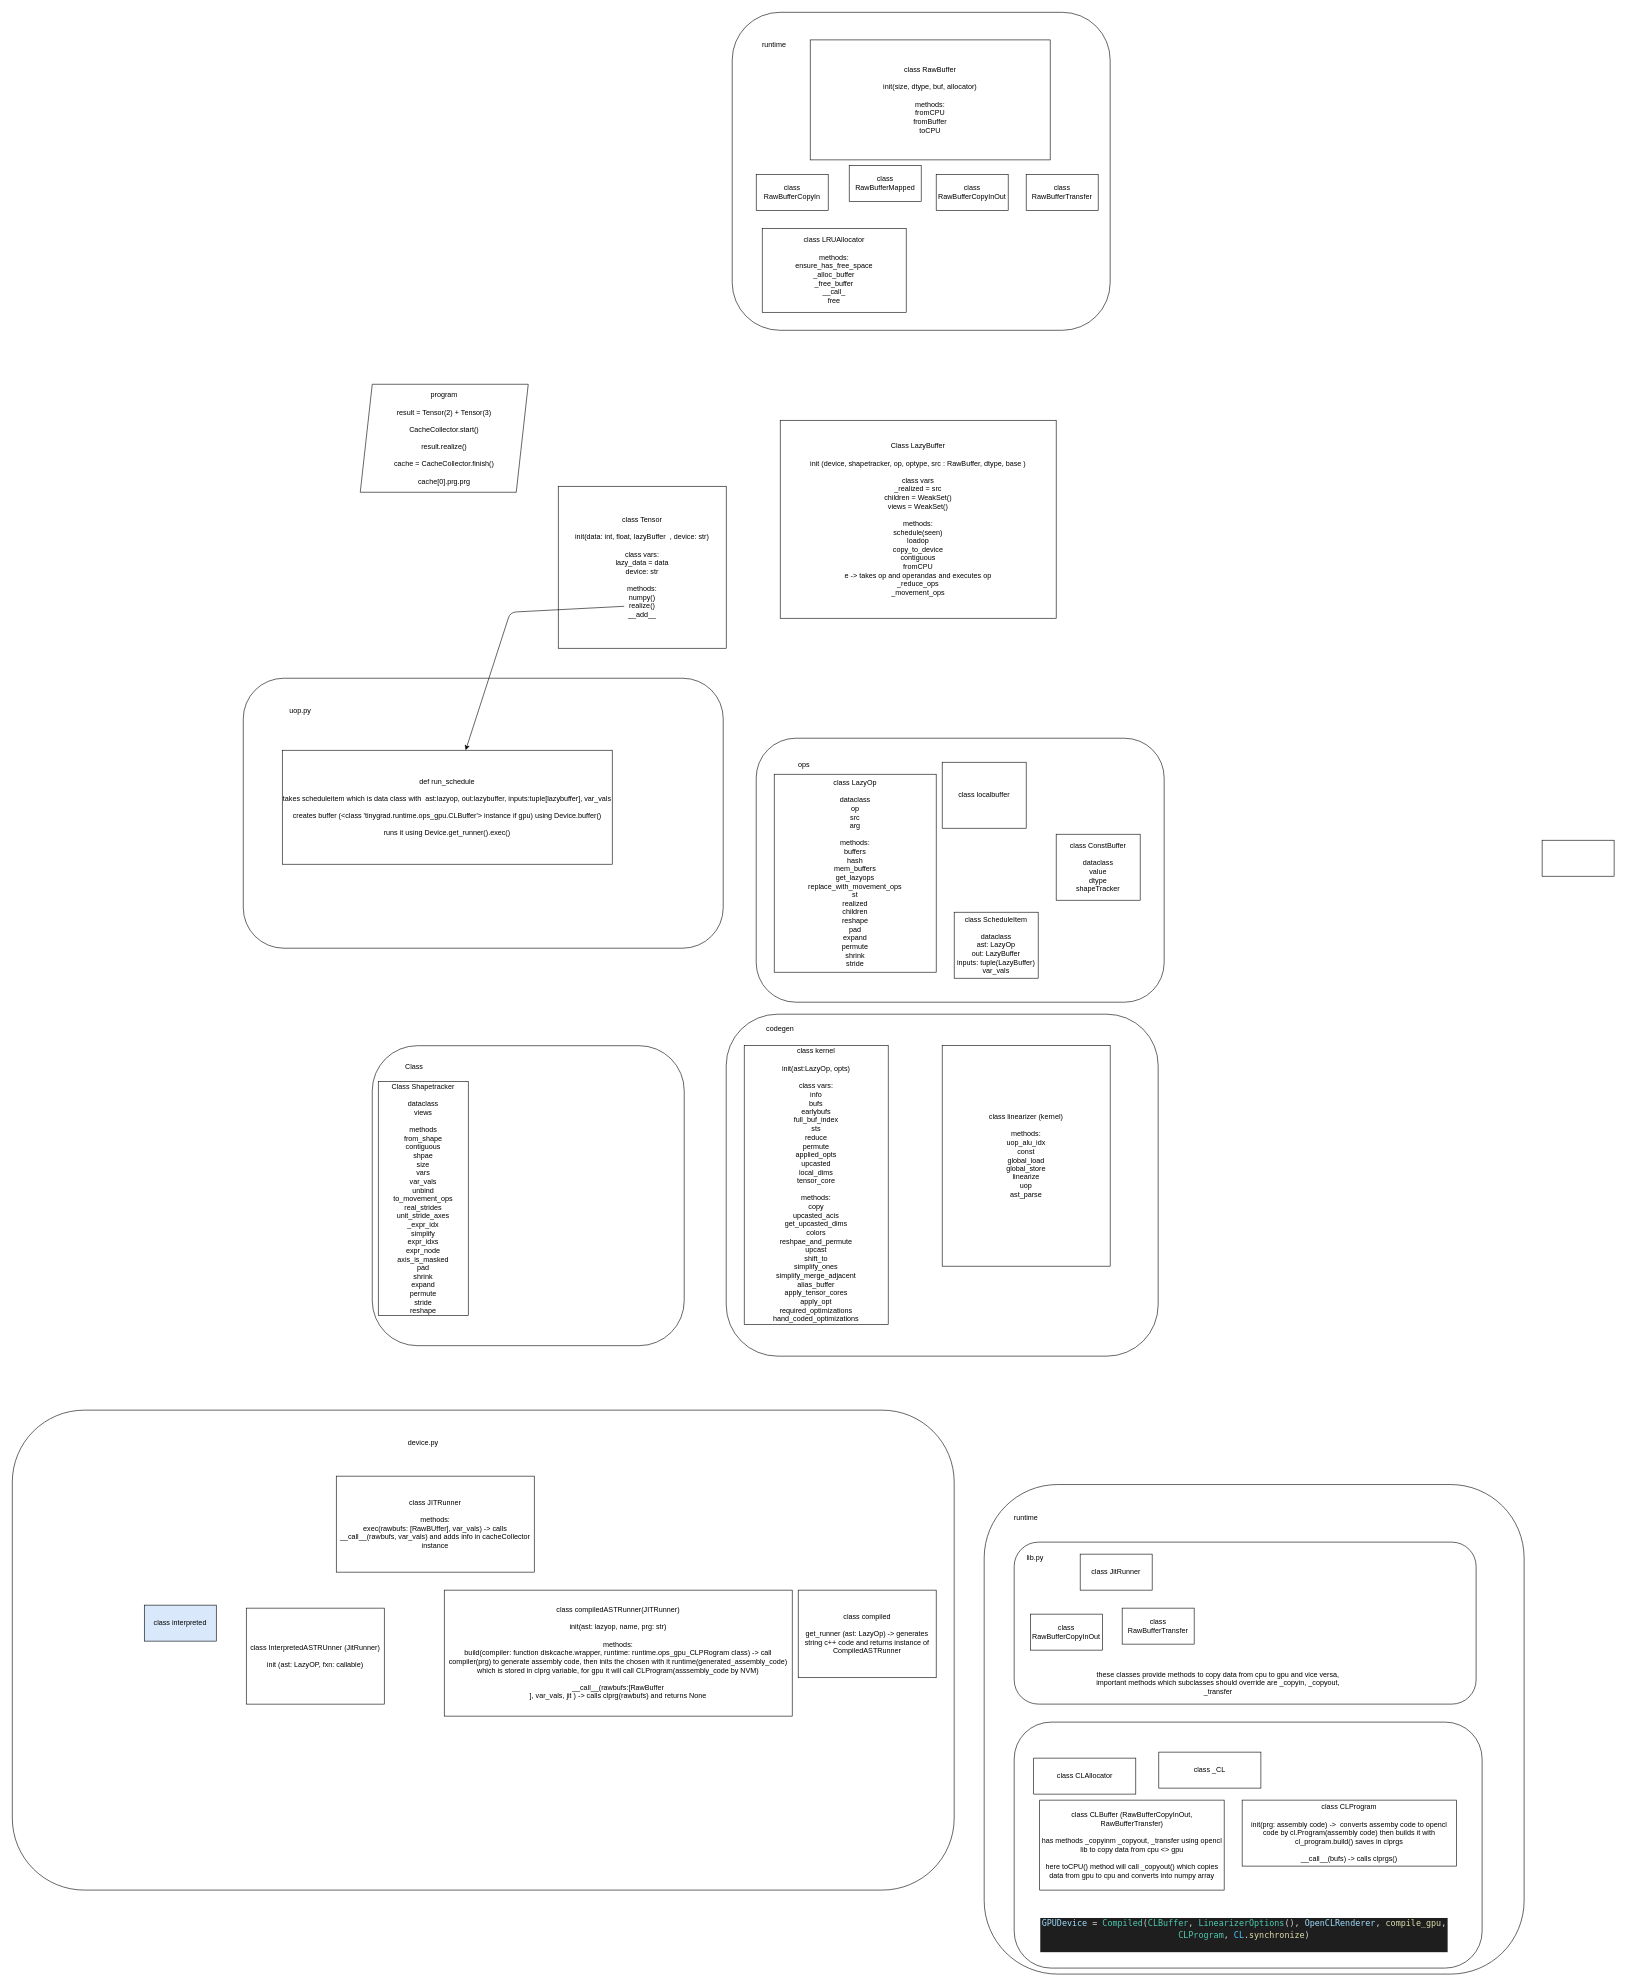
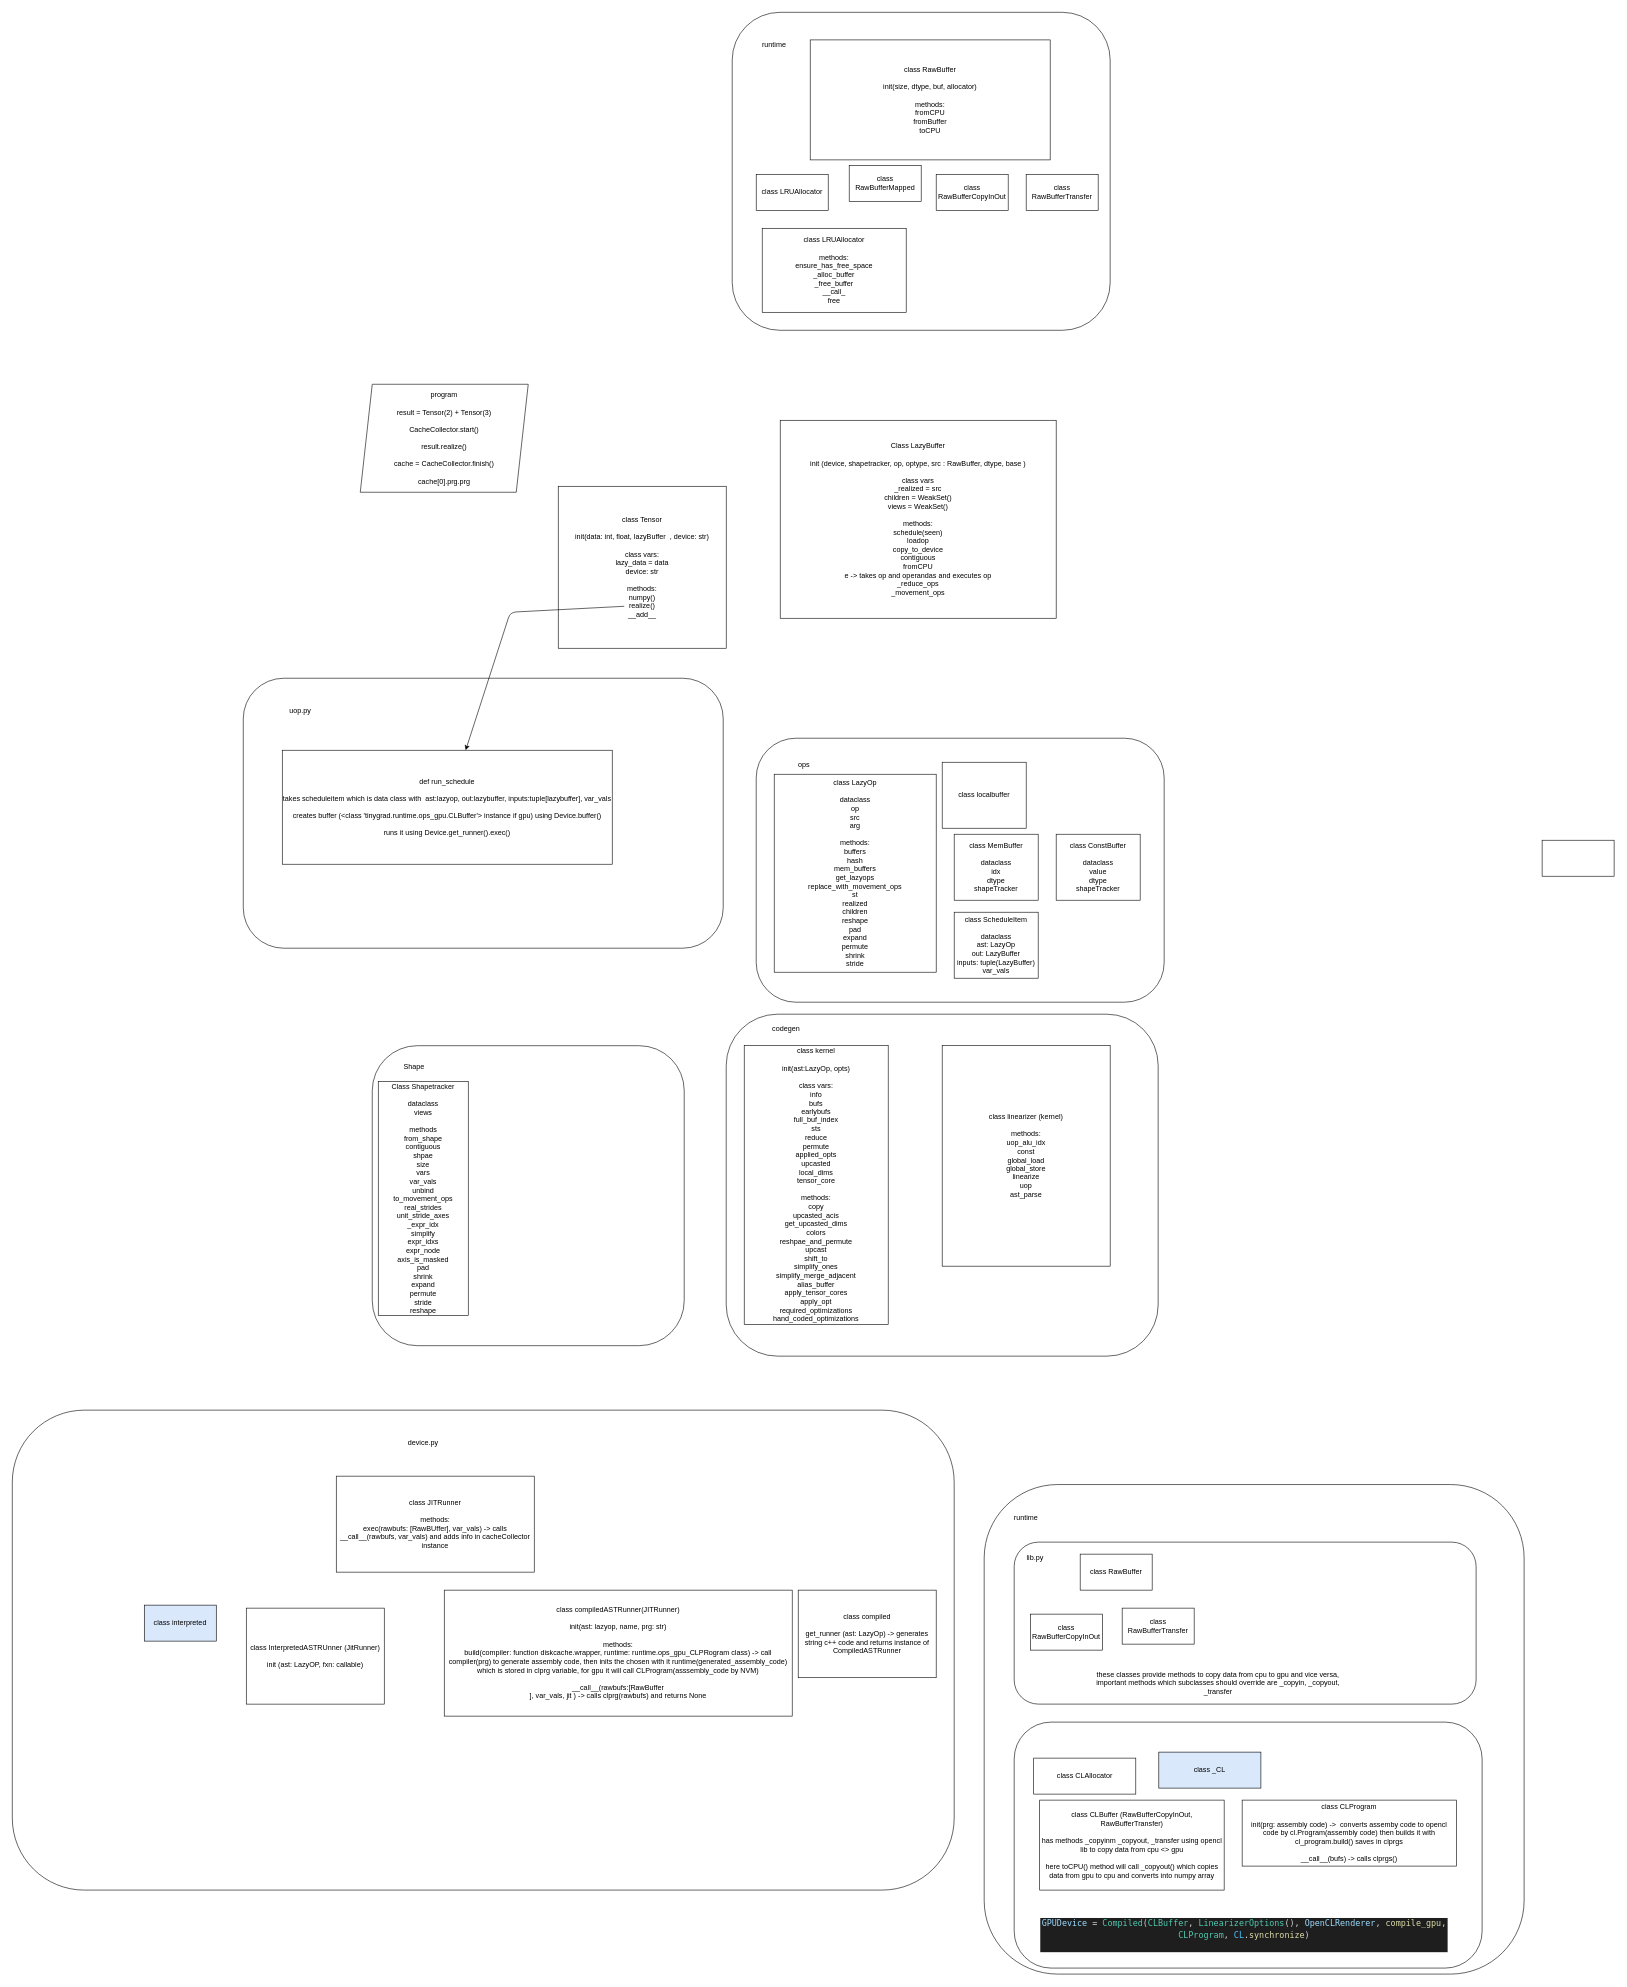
- <mxCell id="14" value="class RawBufferCopyIn" style="rounded=0;whiteSpace=wrap;html=1;" parent="1" vertex="1"><mxGeometry x="1260" y="290" width="120" height="60" as="geometry" /></mxCell>
+ <mxCell id="14" value="class LRUAllocator" style="rounded=0;whiteSpace=wrap;html=1;" parent="1" vertex="1"><mxGeometry x="1260" y="290" width="120" height="60" as="geometry" /></mxCell>
+ <mxCell id="24" value="class MemBuffer&lt;br&gt;&lt;br&gt;dataclass&lt;br&gt;idx&lt;br&gt;dtype&lt;br&gt;shapeTracker&lt;br&gt;" style="rounded=0;whiteSpace=wrap;html=1;" parent="1" vertex="1"><mxGeometry x="1590" y="1390" width="140" height="110" as="geometry" /></mxCell>
- <mxCell id="19" value="codegen" style="text;html=1;strokeColor=none;fillColor=none;align=center;verticalAlign=middle;whiteSpace=wrap;rounded=0;" parent="1" vertex="1"><mxGeometry x="1270" y="1700" width="60" height="30" as="geometry" /></mxCell>
+ <mxCell id="19" value="codegen" style="text;html=1;strokeColor=none;fillColor=none;align=center;verticalAlign=middle;whiteSpace=wrap;rounded=0;" parent="1" vertex="1"><mxGeometry x="1280" y="1700" width="60" height="30" as="geometry" /></mxCell>
- <mxCell id="27" value="Class" style="text;html=1;strokeColor=none;fillColor=none;align=center;verticalAlign=middle;whiteSpace=wrap;rounded=0;" parent="1" vertex="1"><mxGeometry x="660" y="1762.5" width="60" height="30" as="geometry" /></mxCell>
+ <mxCell id="27" value="Shape" style="text;html=1;strokeColor=none;fillColor=none;align=center;verticalAlign=middle;whiteSpace=wrap;rounded=0;" parent="1" vertex="1"><mxGeometry x="660" y="1762.5" width="60" height="30" as="geometry" /></mxCell>
- <mxCell id="49" value="class JitRunner" style="rounded=0;whiteSpace=wrap;html=1;" vertex="1" parent="1"><mxGeometry x="1800" y="2590" width="120" height="60" as="geometry" /></mxCell>
+ <mxCell id="49" value="class RawBuffer" style="rounded=0;whiteSpace=wrap;html=1;" vertex="1" parent="1"><mxGeometry x="1800" y="2590" width="120" height="60" as="geometry" /></mxCell>
- <mxCell id="43" value="class _CL" style="rounded=0;whiteSpace=wrap;html=1;" vertex="1" parent="40"><mxGeometry x="241.091" y="50" width="170.182" height="60" as="geometry" /></mxCell>
+ <mxCell id="43" value="class _CL" style="rounded=0;whiteSpace=wrap;html=1;fillColor=#dae8fc;" vertex="1" parent="40"><mxGeometry x="241.091" y="50" width="170.182" height="60" as="geometry" /></mxCell>
